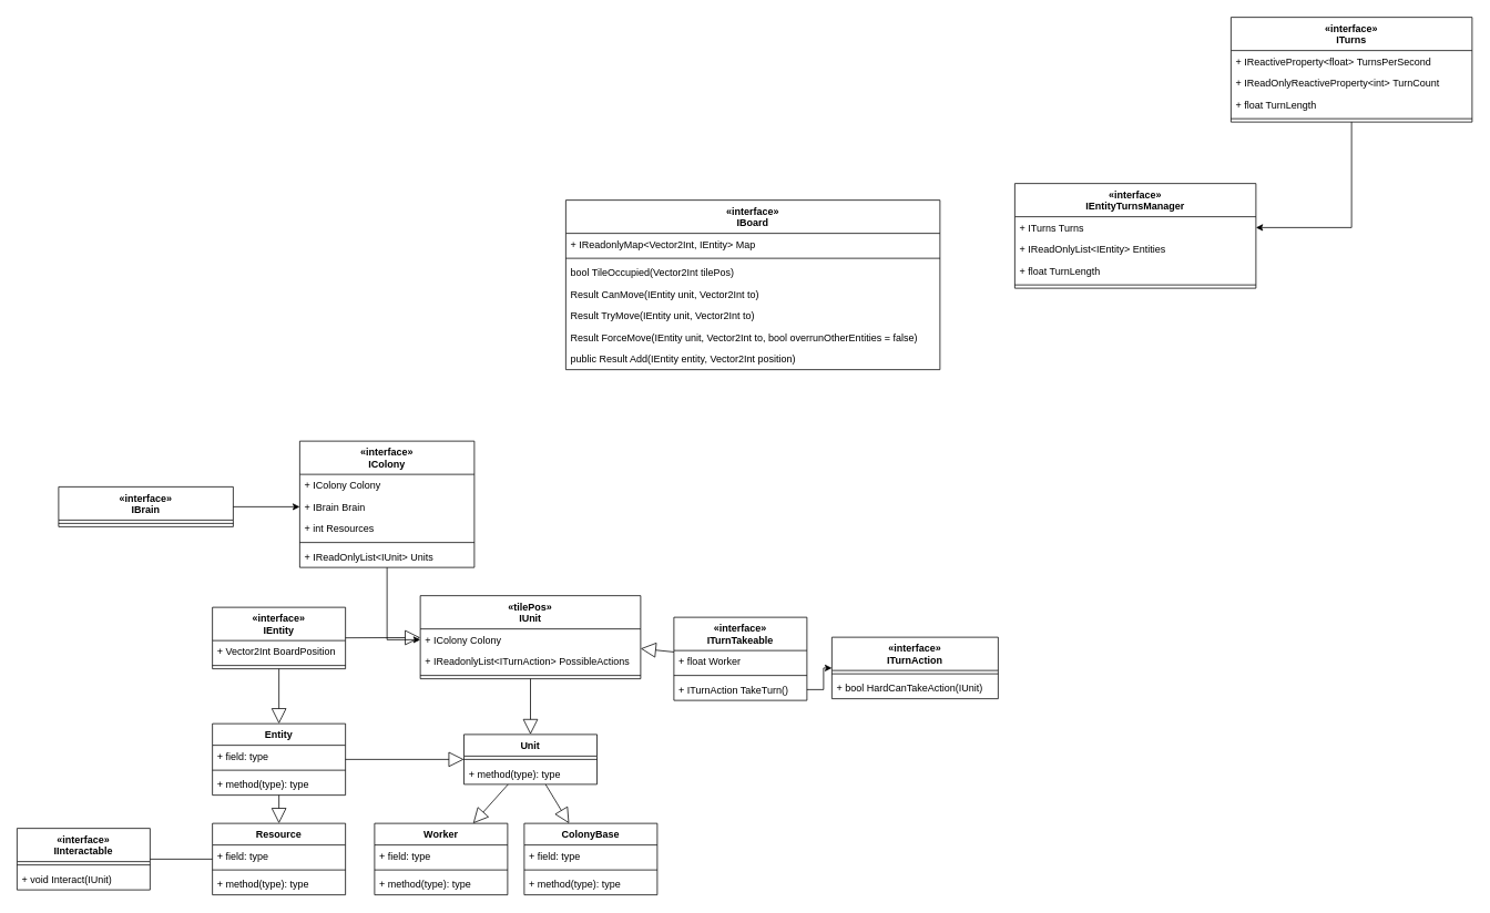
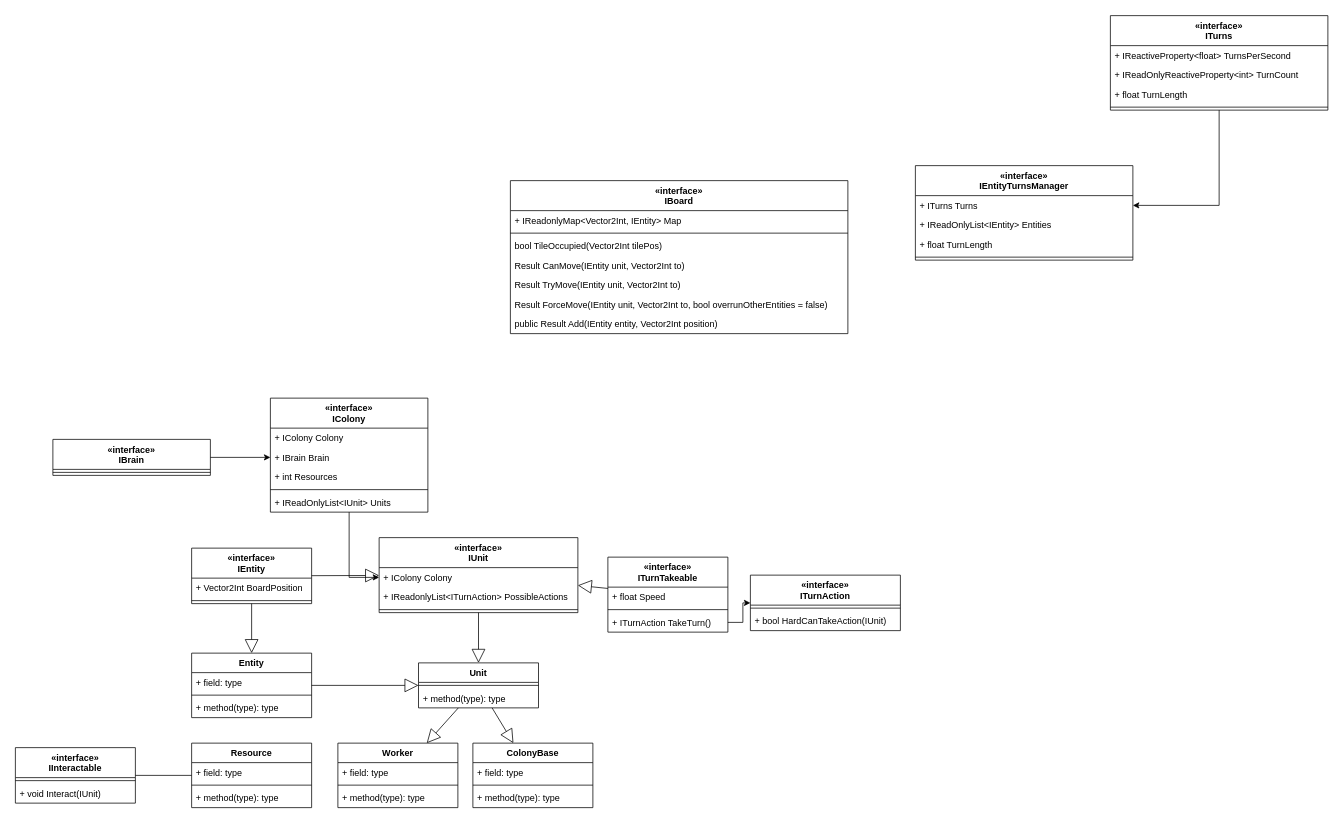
- <mxCell id="11" value="«tilePos»&#10;IUnit" style="swimlane;fontStyle=1;align=center;verticalAlign=top;childLayout=stackLayout;horizontal=1;startSize=40;horizontalStack=0;resizeParent=1;resizeParentMax=0;resizeLast=0;collapsible=1;marginBottom=0;fontSize=12;fillColor=none;" parent="1" vertex="1"><mxGeometry x="505" y="716" width="265" height="100" as="geometry"><mxRectangle x="700" y="-40" width="100" height="40" as="alternateBounds" /></mxGeometry></mxCell>
+ <mxCell id="11" value="«interface»&#10;IUnit" style="swimlane;fontStyle=1;align=center;verticalAlign=top;childLayout=stackLayout;horizontal=1;startSize=40;horizontalStack=0;resizeParent=1;resizeParentMax=0;resizeLast=0;collapsible=1;marginBottom=0;fontSize=12;fillColor=none;" parent="1" vertex="1"><mxGeometry x="505" y="716" width="265" height="100" as="geometry"><mxRectangle x="700" y="-40" width="100" height="40" as="alternateBounds" /></mxGeometry></mxCell>
- <mxCell id="37" value="+ float Worker" style="text;strokeColor=none;fillColor=none;align=left;verticalAlign=top;spacingLeft=4;spacingRight=4;overflow=hidden;rotatable=0;points=[[0,0.5],[1,0.5]];portConstraint=eastwest;fontSize=12;" vertex="1" parent="36"><mxGeometry y="40" width="160" height="26" as="geometry" /></mxCell>
+ <mxCell id="37" value="+ float Speed" style="text;strokeColor=none;fillColor=none;align=left;verticalAlign=top;spacingLeft=4;spacingRight=4;overflow=hidden;rotatable=0;points=[[0,0.5],[1,0.5]];portConstraint=eastwest;fontSize=12;" vertex="1" parent="36"><mxGeometry y="40" width="160" height="26" as="geometry" /></mxCell>
- <mxCell id="35" value="" style="endArrow=block;endSize=16;endFill=0;html=1;rounded=0;" parent="1" source="18" target="31" edge="1"><mxGeometry x="-0.267" width="160" relative="1" as="geometry"><mxPoint x="425" y="875" as="sourcePoint" /><mxPoint x="515" y="875" as="targetPoint" /><mxPoint as="offset" /></mxGeometry></mxCell>
